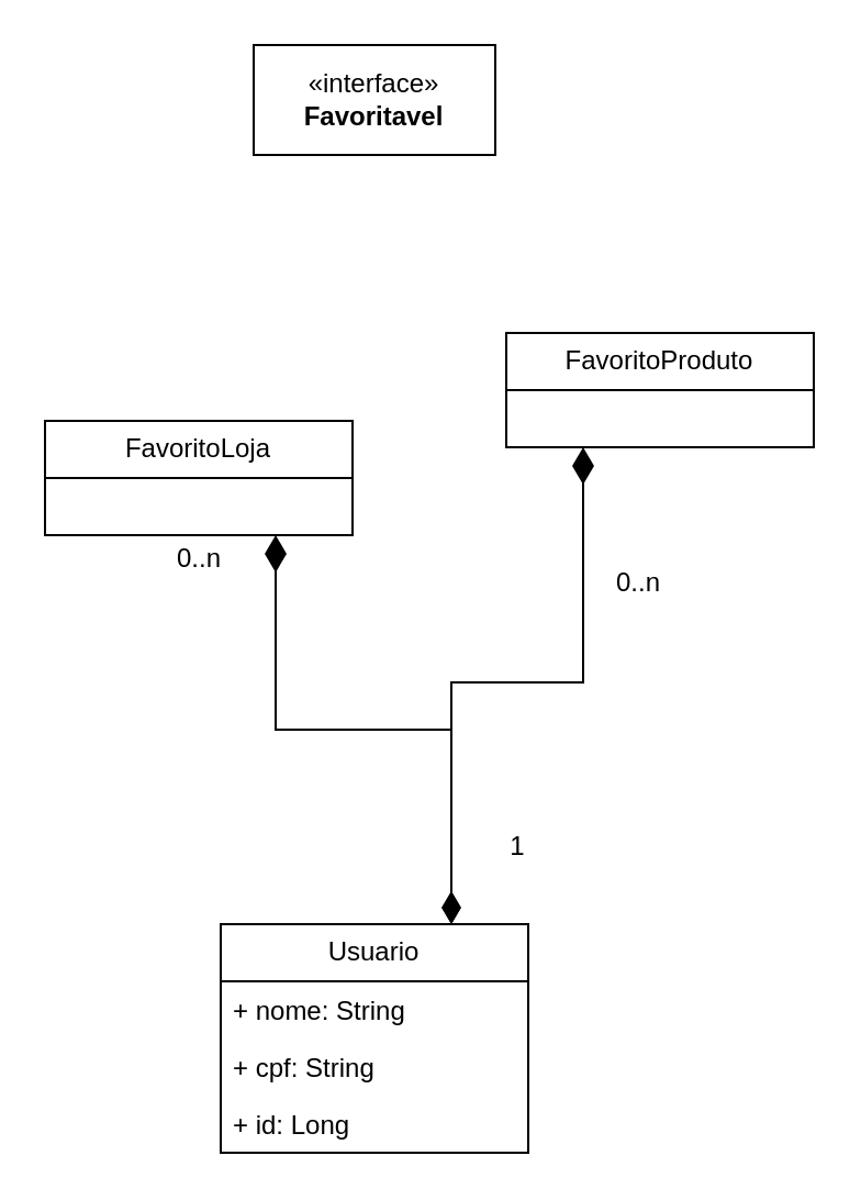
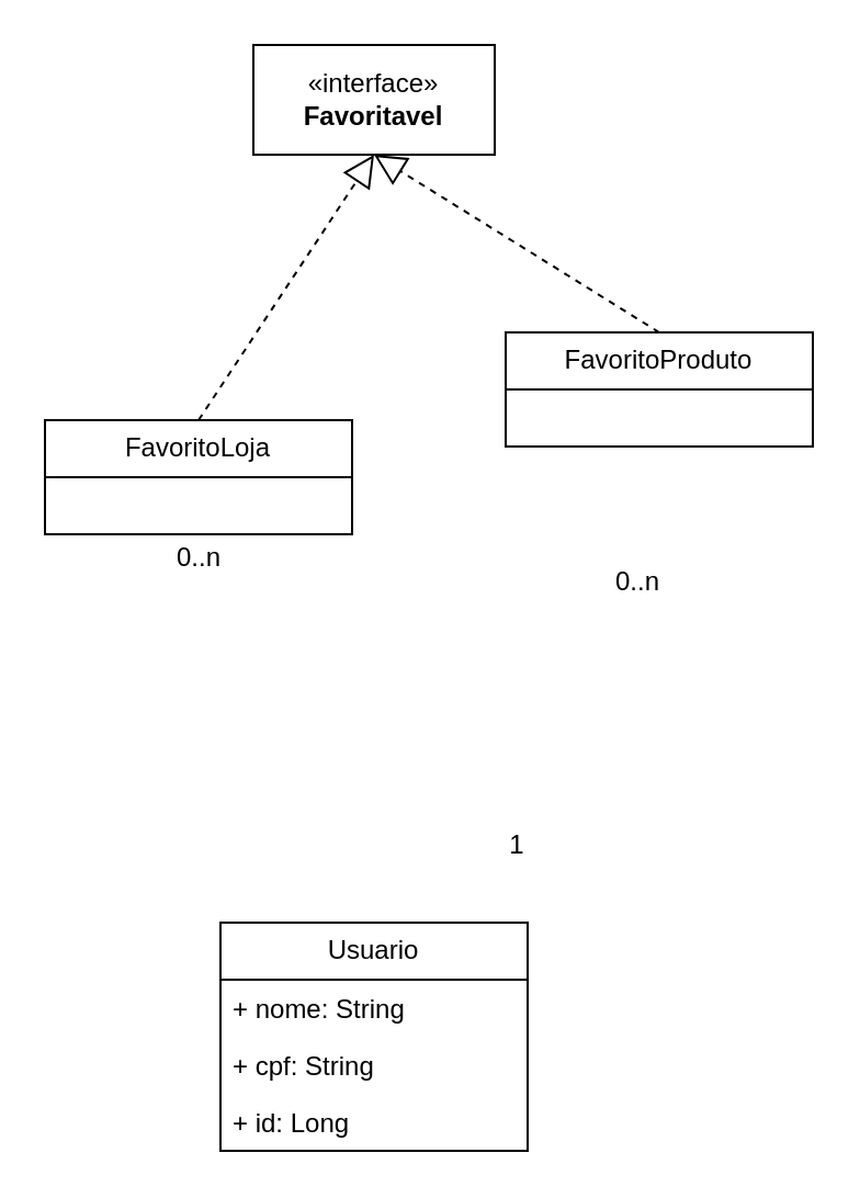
+ <mxCell id="10" value="" style="endArrow=block;dashed=1;endFill=0;endSize=12;html=1;rounded=0;exitX=0.5;exitY=0;exitDx=0;exitDy=0;entryX=0.5;entryY=1;entryDx=0;entryDy=0;" parent="1" source="7" target="6" edge="1"><mxGeometry width="160" relative="1" as="geometry"><mxPoint x="145" y="293" as="sourcePoint" /><mxPoint x="305" y="293" as="targetPoint" /></mxGeometry></mxCell>
+ <mxCell id="9" value="" style="endArrow=block;dashed=1;endFill=0;endSize=12;html=1;rounded=0;exitX=0.5;exitY=0;exitDx=0;exitDy=0;entryX=0.5;entryY=1;entryDx=0;entryDy=0;" parent="1" source="8" target="6" edge="1"><mxGeometry width="160" relative="1" as="geometry"><mxPoint x="145" y="293" as="sourcePoint" /><mxPoint x="305" y="293" as="targetPoint" /></mxGeometry></mxCell>
- <mxCell id="11" value="" style="endArrow=diamondThin;html=1;endSize=12;startArrow=diamondThin;startSize=14;startFill=1;edgeStyle=orthogonalEdgeStyle;align=left;verticalAlign=bottom;rounded=0;exitX=0.25;exitY=1;exitDx=0;exitDy=0;entryX=0.75;entryY=0;entryDx=0;entryDy=0;endFill=1;" parent="1" source="7" target="2" edge="1"><mxGeometry x="-1" y="3" relative="1" as="geometry"><mxPoint x="265" y="276" as="sourcePoint" /><mxPoint x="15" y="403" as="targetPoint" /><Array as="points"><mxPoint x="265" y="310" /><mxPoint x="205" y="310" /></Array></mxGeometry></mxCell>
- <mxCell id="12" value="" style="endArrow=diamondThin;html=1;endSize=12;startArrow=diamondThin;startSize=14;startFill=1;edgeStyle=orthogonalEdgeStyle;align=left;verticalAlign=bottom;rounded=0;exitX=0.75;exitY=1;exitDx=0;exitDy=0;entryX=0.75;entryY=0;entryDx=0;entryDy=0;endFill=1;" parent="1" source="8" target="2" edge="1"><mxGeometry x="-1" y="3" relative="1" as="geometry"><mxPoint x="-145" y="403" as="sourcePoint" /><mxPoint x="15" y="403" as="targetPoint" /></mxGeometry></mxCell>
